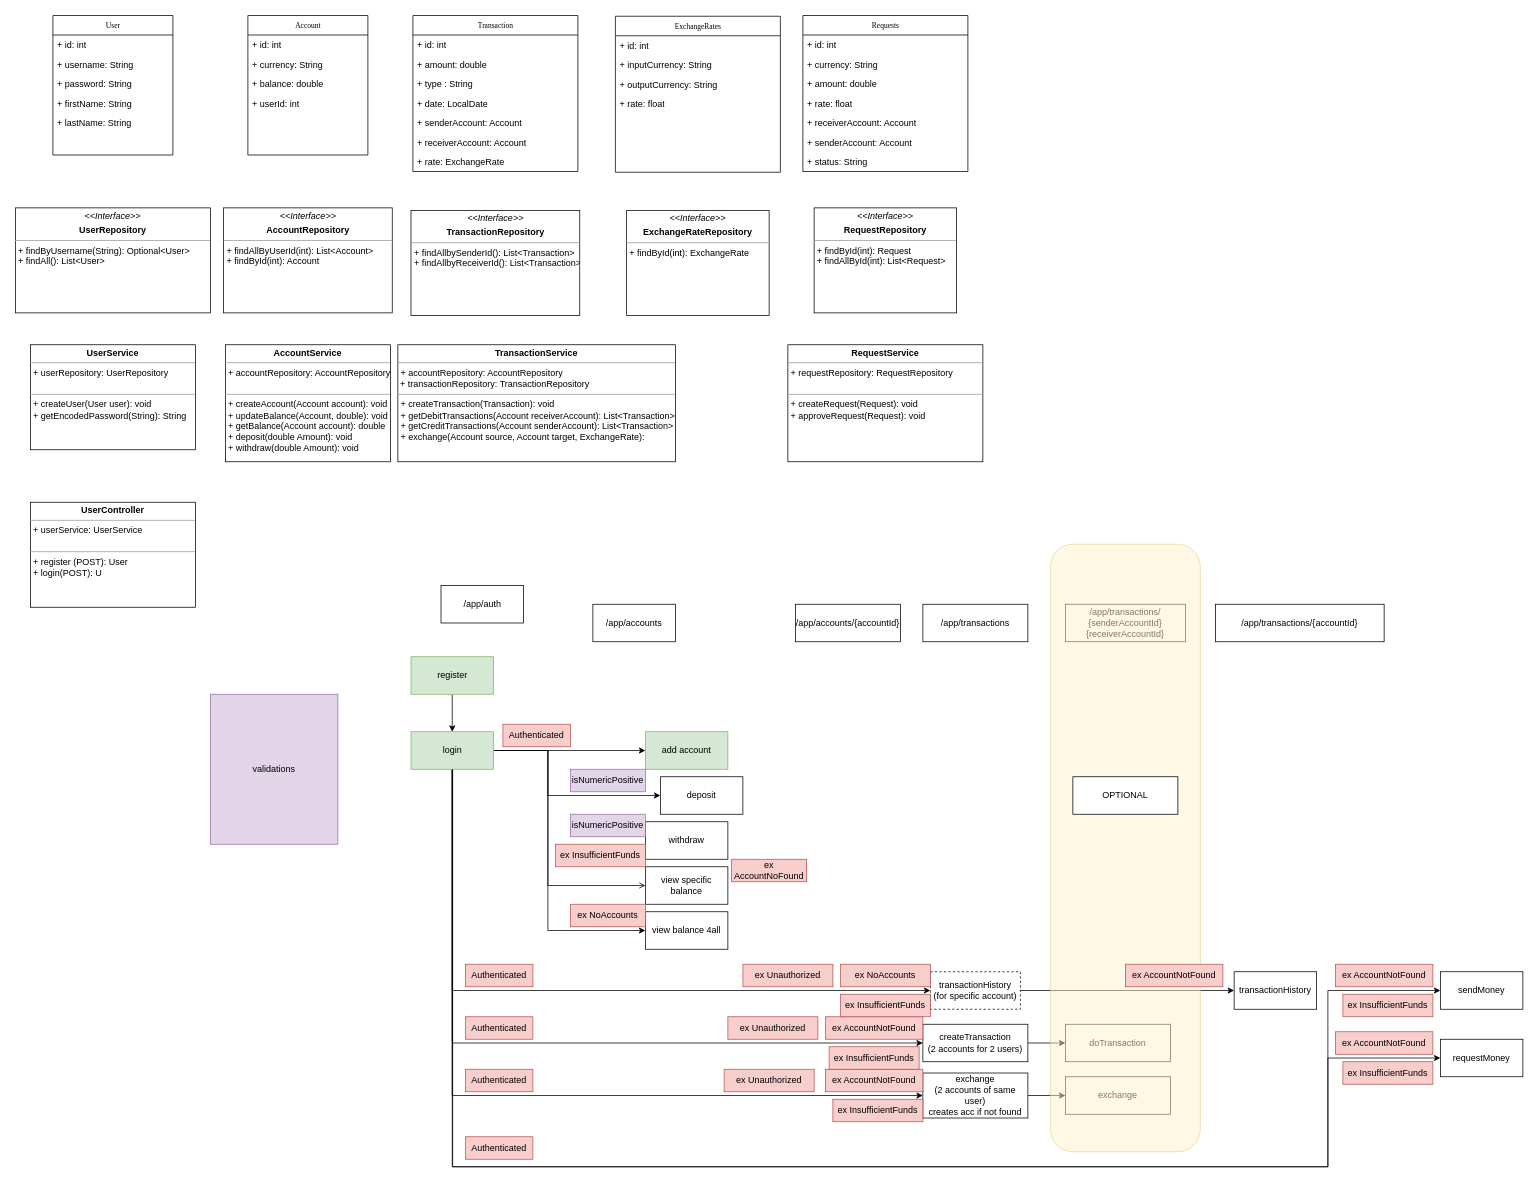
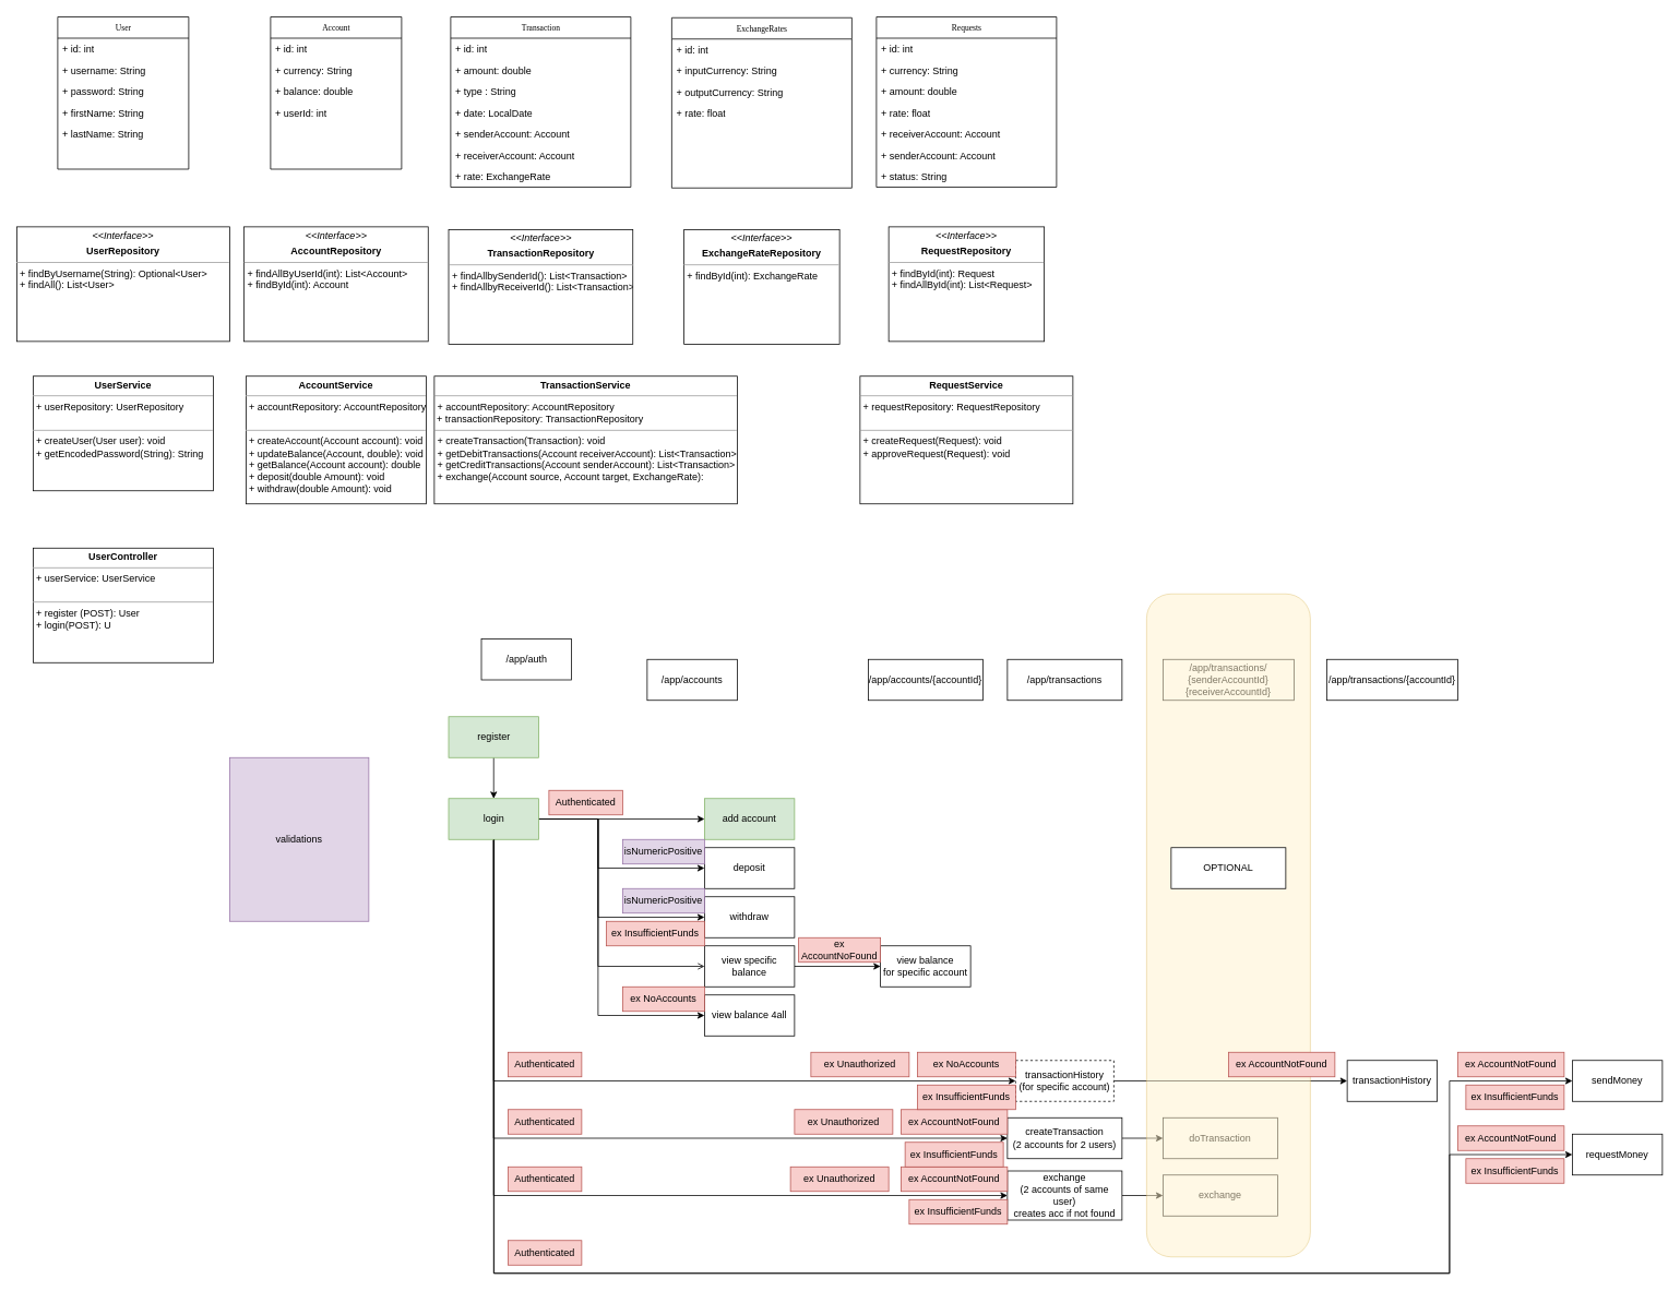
- <mxCell id="68" value="/app/transactions/{accountId}" style="html=1;whiteSpace=wrap;" parent="1" vertex="1"><mxGeometry x="1620" y="805" width="225" height="50" as="geometry" /></mxCell>
+ <mxCell id="68" value="/app/transactions/{accountId}" style="html=1;whiteSpace=wrap;" parent="1" vertex="1"><mxGeometry x="1620" y="805" width="160" height="50" as="geometry" /></mxCell>
- <mxCell id="59" value="deposit" style="html=1;whiteSpace=wrap;" parent="1" vertex="1"><mxGeometry x="880" y="1035" width="110" height="50" as="geometry" /></mxCell>
+ <mxCell id="59" value="deposit" style="html=1;whiteSpace=wrap;" parent="1" vertex="1"><mxGeometry x="860" y="1035" width="110" height="50" as="geometry" /></mxCell>
+ <mxCell id="48" style="edgeStyle=orthogonalEdgeStyle;rounded=0;orthogonalLoop=1;jettySize=auto;html=1;exitX=1;exitY=0.5;exitDx=0;exitDy=0;entryX=0;entryY=0.5;entryDx=0;entryDy=0;" parent="1" source="55" target="60" edge="1"><mxGeometry relative="1" as="geometry"><Array as="points"><mxPoint x="730" y="1000" /><mxPoint x="730" y="1120" /></Array></mxGeometry></mxCell>
+ <mxCell id="65" style="edgeStyle=orthogonalEdgeStyle;rounded=0;orthogonalLoop=1;jettySize=auto;html=1;entryX=0;entryY=0.5;entryDx=0;entryDy=0;" parent="1" source="66" target="86" edge="1"><mxGeometry relative="1" as="geometry" /></mxCell>
+ <mxCell id="86" value="view balance&lt;br&gt;for specific account" style="html=1;whiteSpace=wrap;" parent="1" vertex="1"><mxGeometry x="1075" y="1155" width="110" height="50" as="geometry" /></mxCell>
